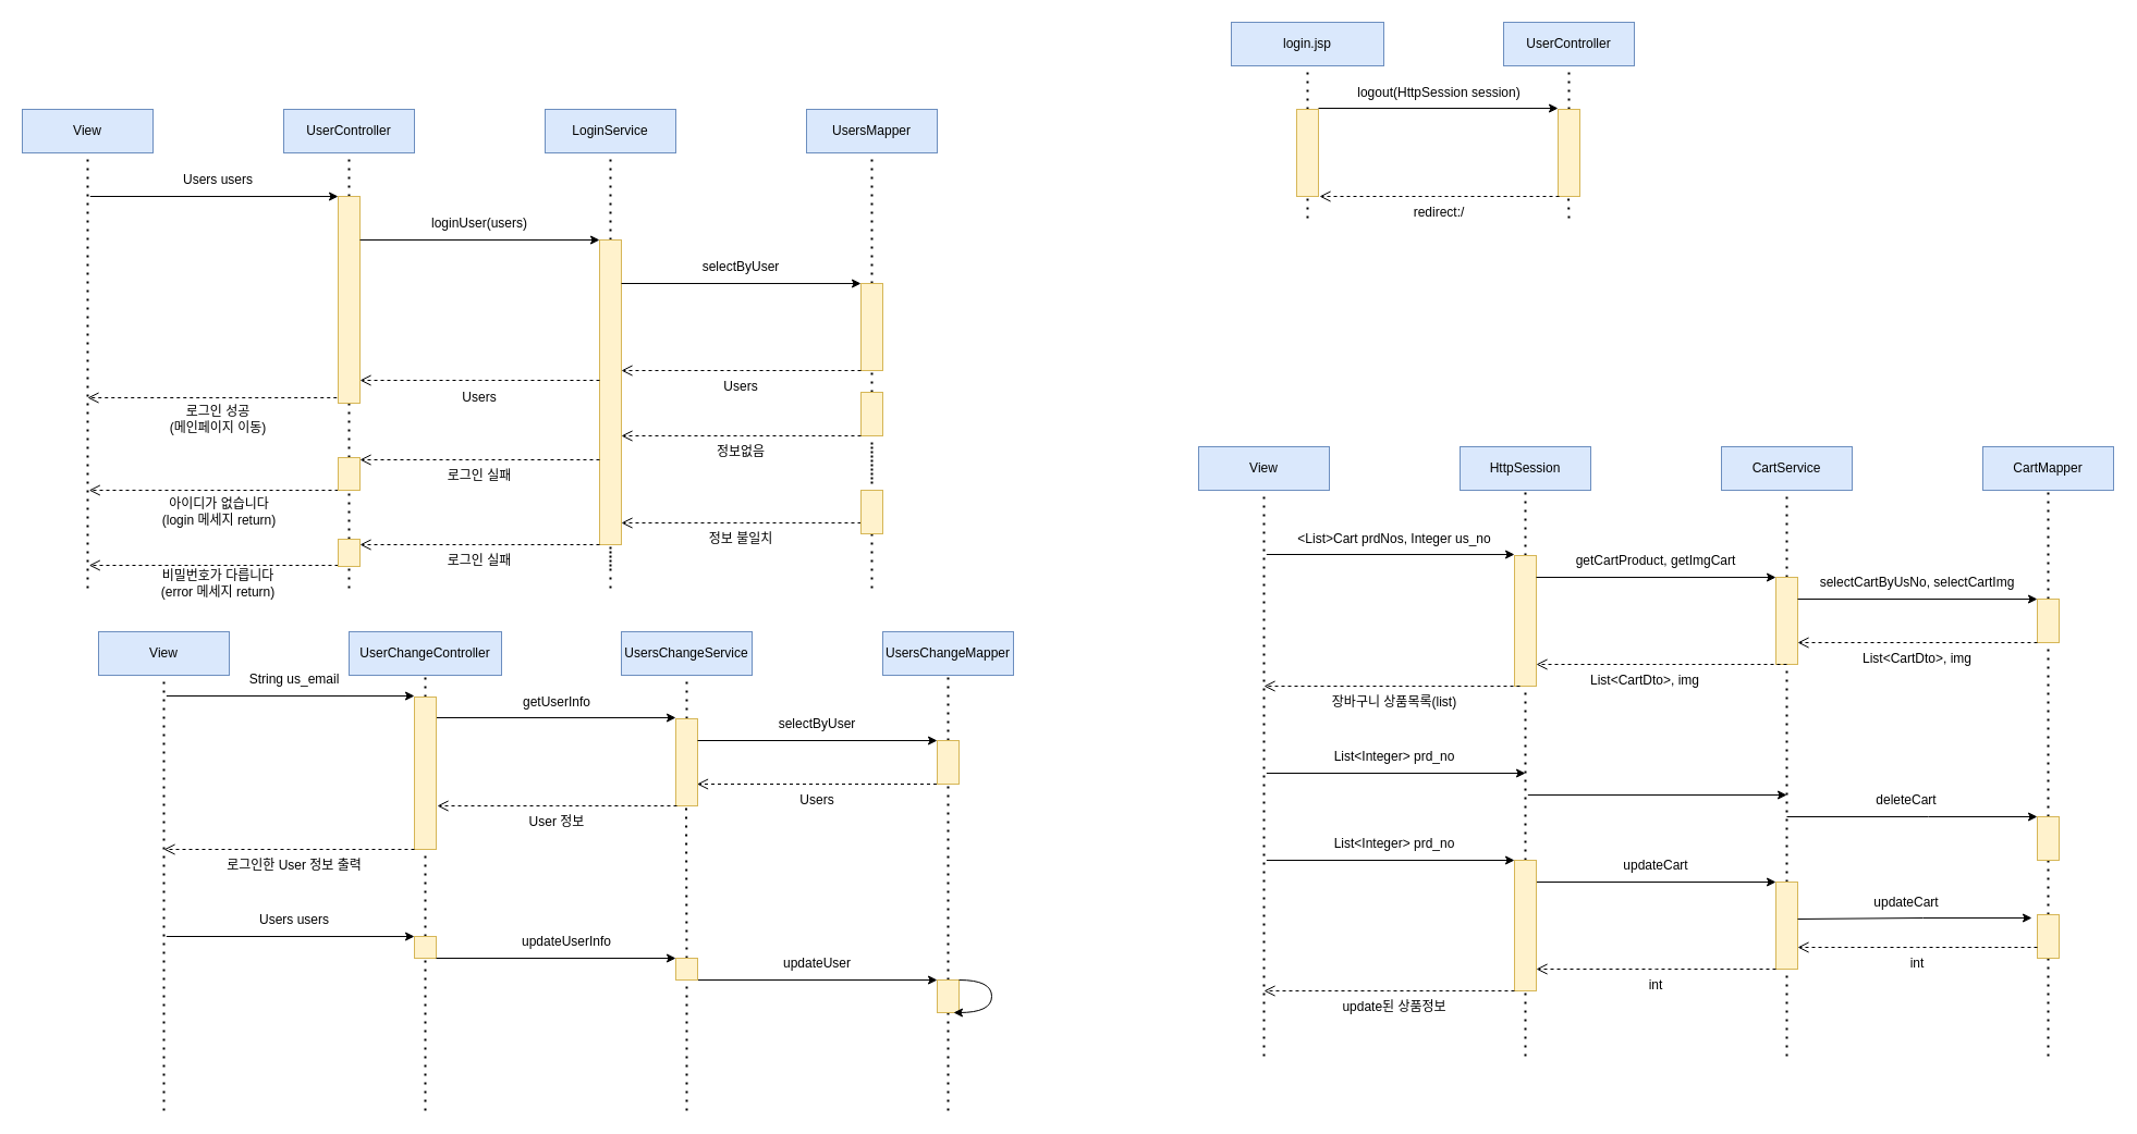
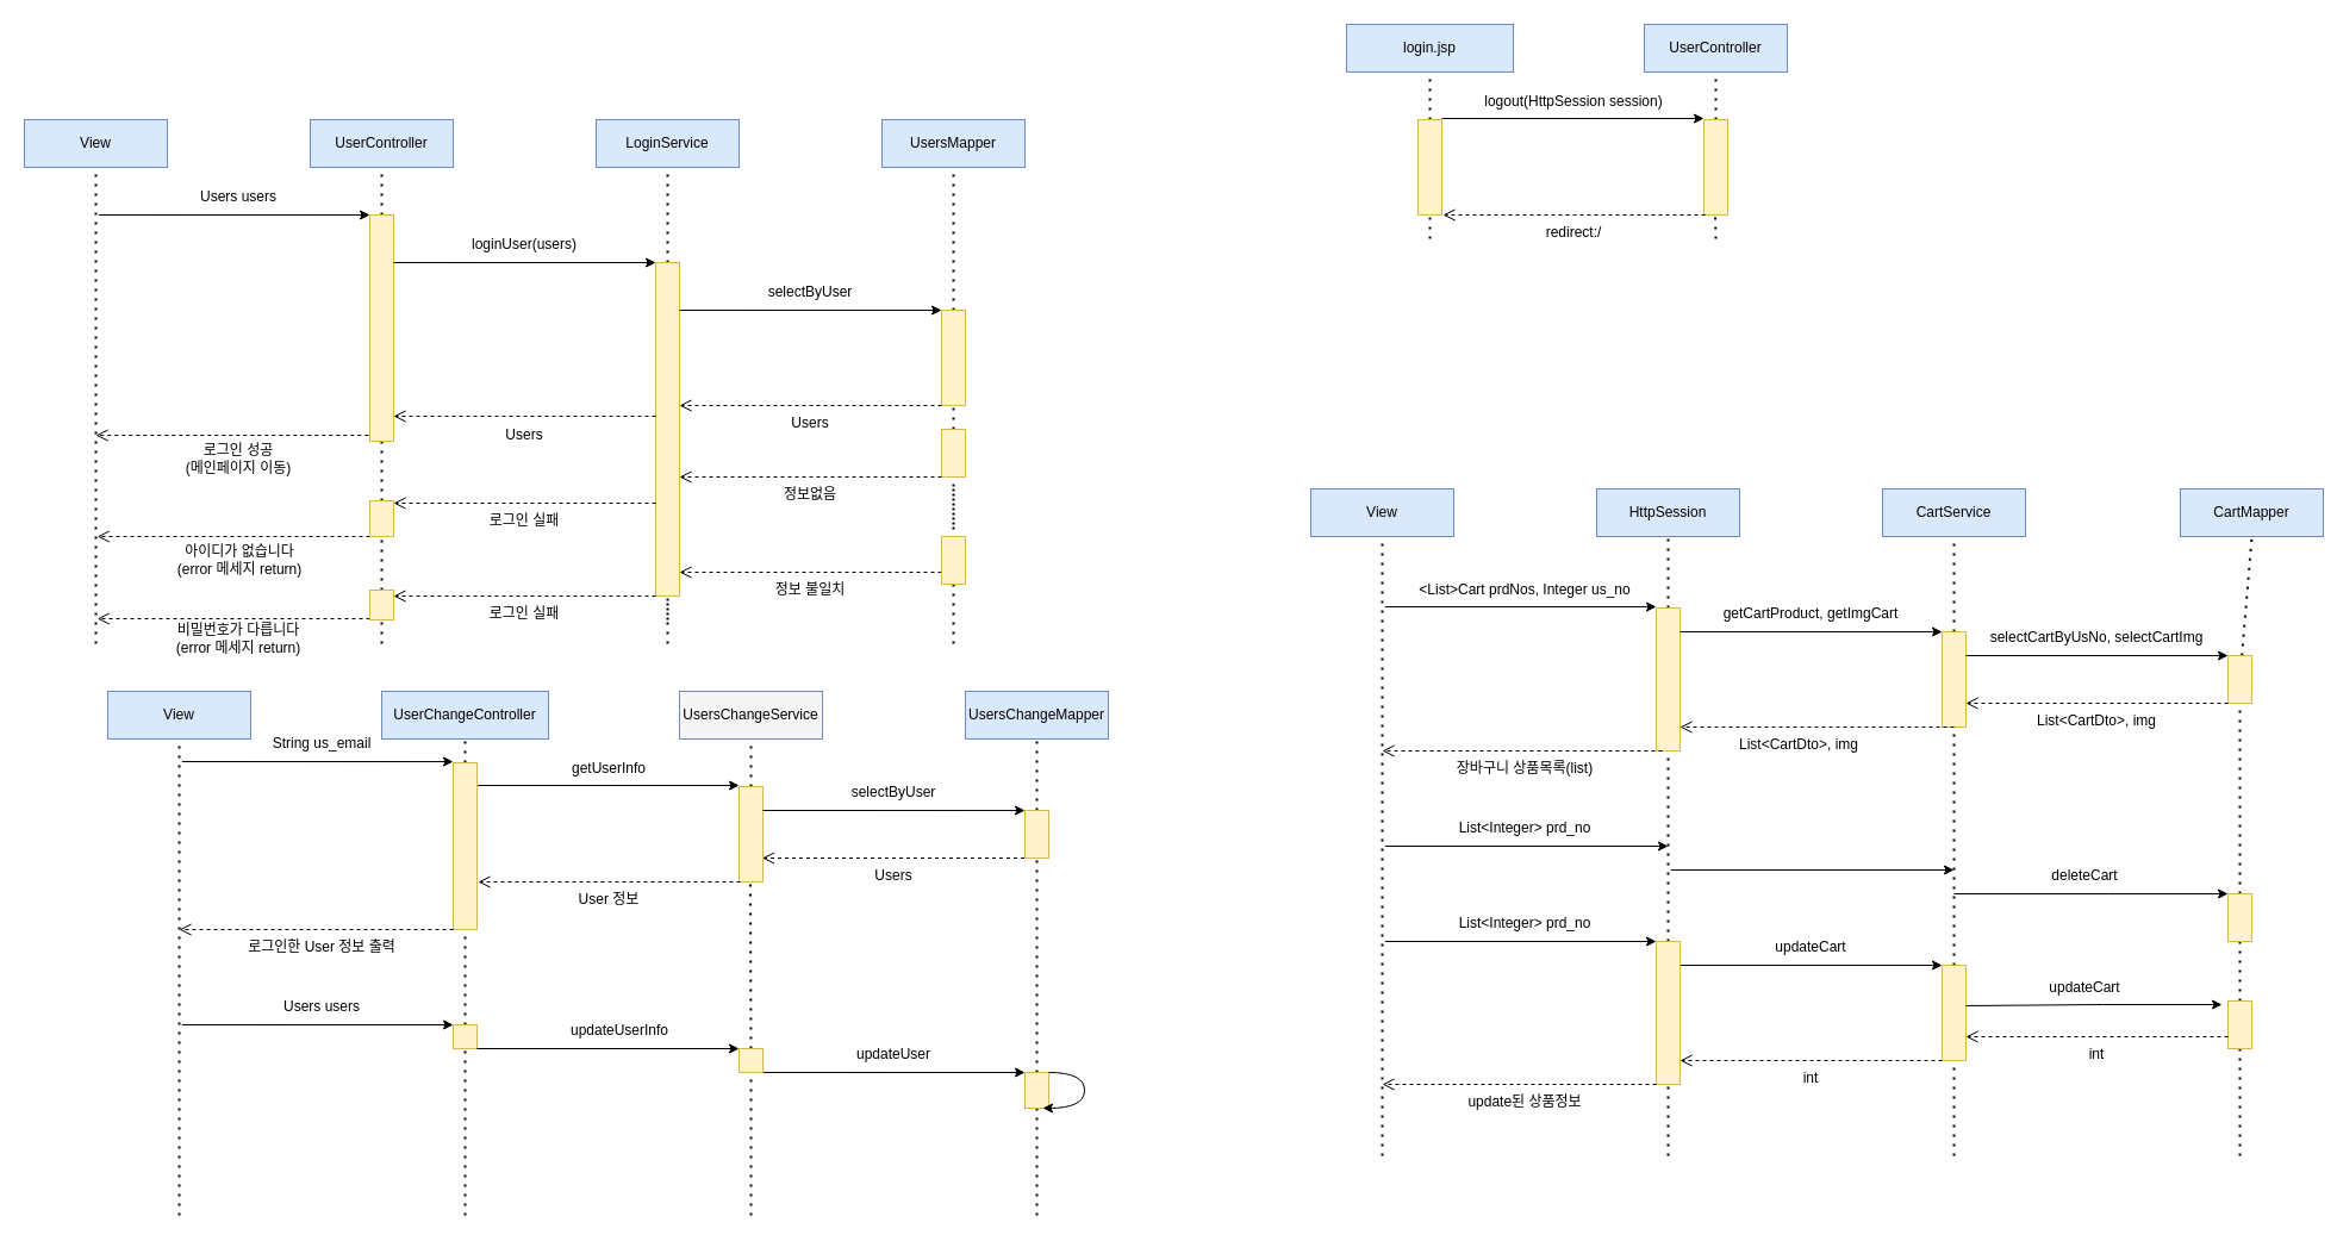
- <mxCell id="8" value="CartMapper" style="rounded=0;whiteSpace=wrap;html=1;fillColor=#dae8fc;strokeColor=#6c8ebf;" parent="1" vertex="1"><mxGeometry x="1820" y="410" width="120" height="40" as="geometry" /></mxCell>
+ <mxCell id="8" value="CartMapper" style="rounded=0;whiteSpace=wrap;html=1;fillColor=#dae8fc;strokeColor=#6c8ebf;" parent="1" vertex="1"><mxGeometry x="1830" y="410" width="120" height="40" as="geometry" /></mxCell>
- <mxCell id="90" value="아이디가 없습니다&lt;br&gt;(login 메세지 return)" style="text;strokeColor=none;align=center;fillColor=none;html=1;verticalAlign=middle;whiteSpace=wrap;rounded=0;" parent="1" vertex="1"><mxGeometry x="101.25" y="455" width="200" height="30" as="geometry" /></mxCell>
+ <mxCell id="90" value="아이디가 없습니다&lt;br&gt;(error 메세지 return)" style="text;strokeColor=none;align=center;fillColor=none;html=1;verticalAlign=middle;whiteSpace=wrap;rounded=0;" parent="1" vertex="1"><mxGeometry x="101.25" y="455" width="200" height="30" as="geometry" /></mxCell>
- <mxCell id="98" value="UsersChangeService" style="rounded=0;whiteSpace=wrap;html=1;fillColor=#dae8fc;strokeColor=#6c8ebf;" parent="1" vertex="1"><mxGeometry x="570" y="580" width="120" height="40" as="geometry" /></mxCell>
+ <mxCell id="98" value="UsersChangeService" style="rounded=0;whiteSpace=wrap;html=1;fillColor=#f5f5f5;strokeColor=#6c8ebf;" parent="1" vertex="1"><mxGeometry x="570" y="580" width="120" height="40" as="geometry" /></mxCell>
